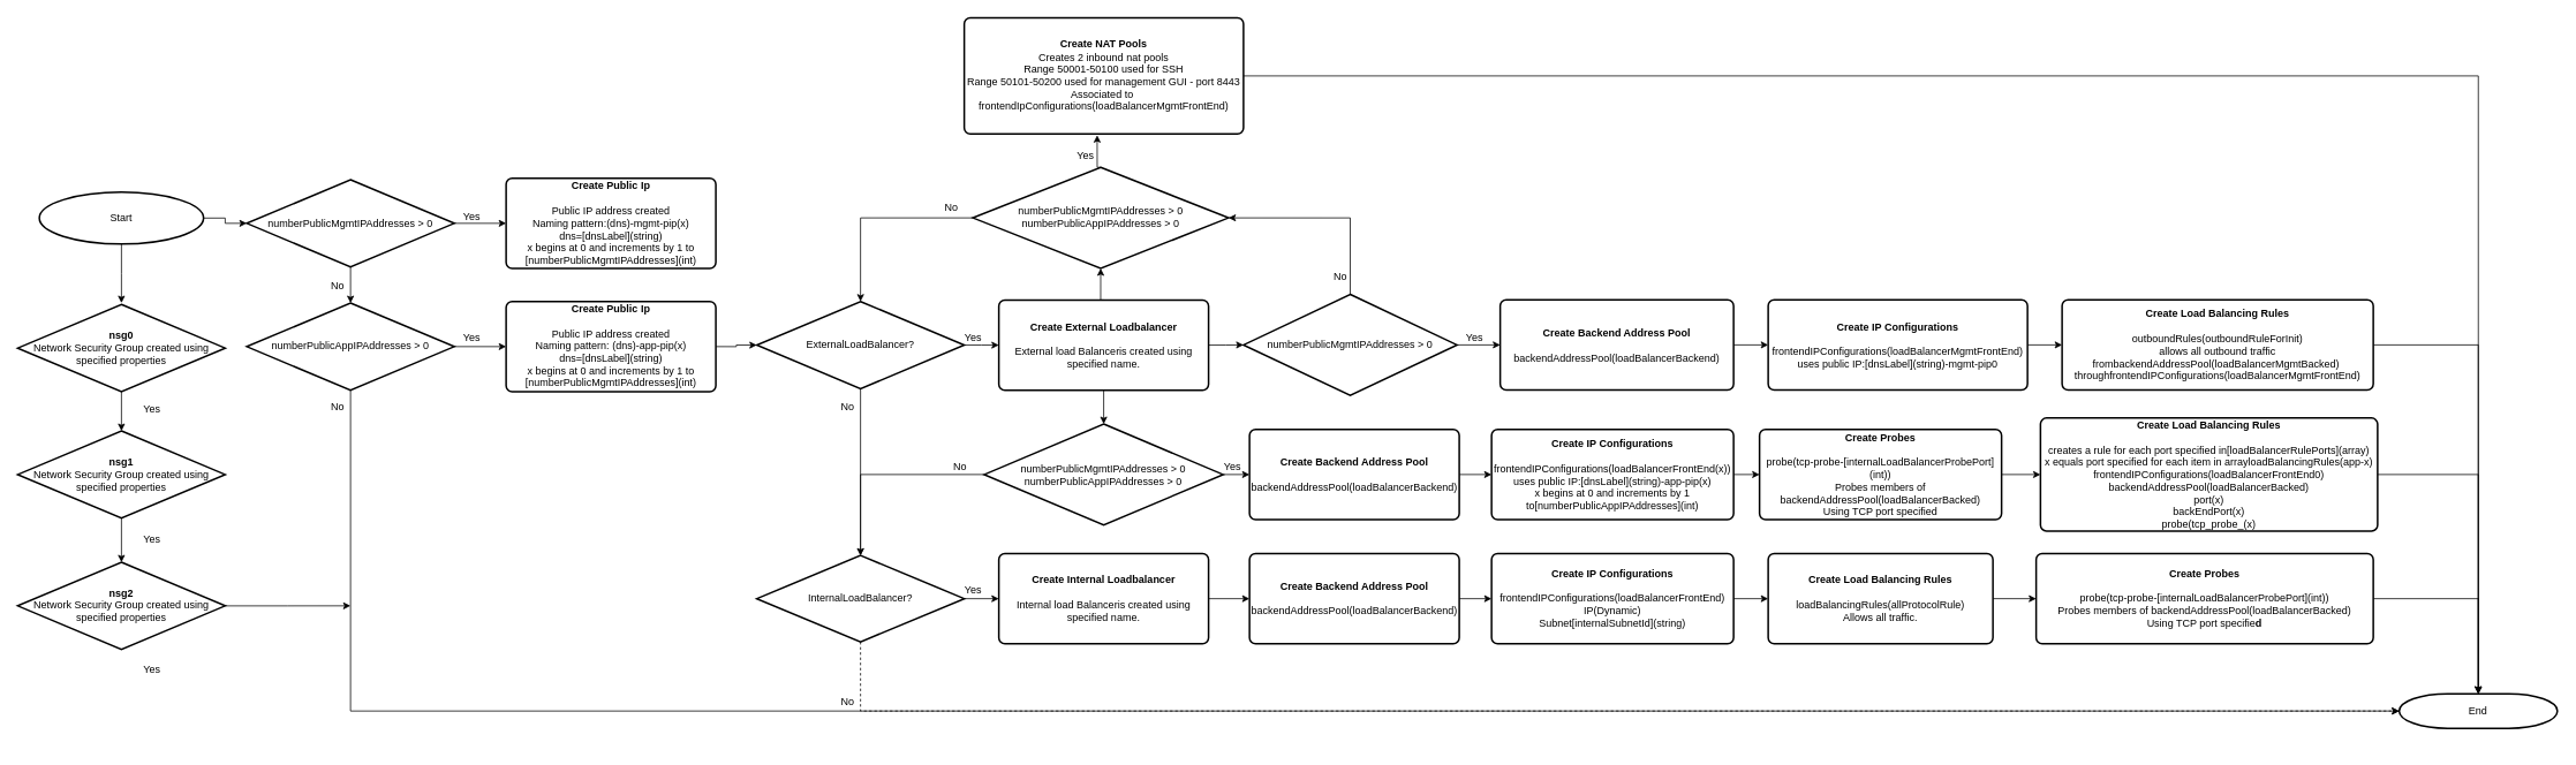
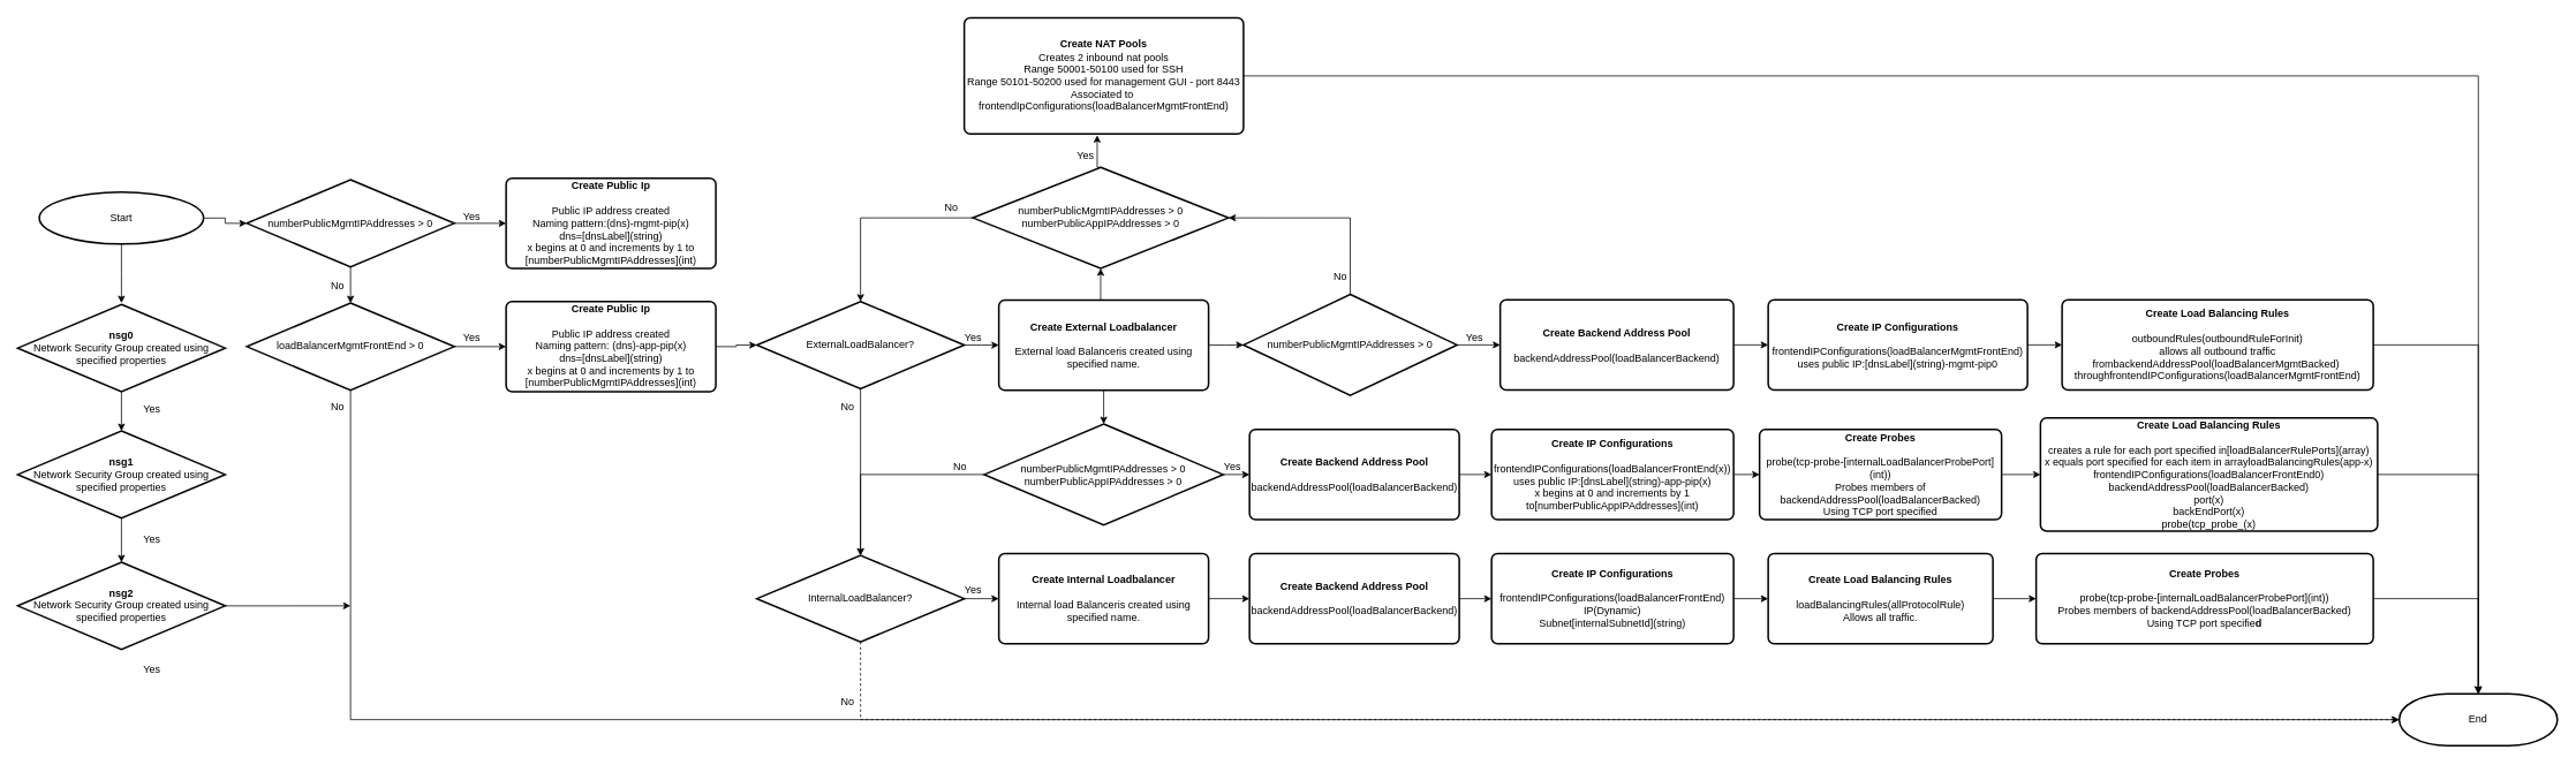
- <mxCell id="12" value="numberPublicAppIPAddresses &amp;gt; 0" style="strokeWidth=2;html=1;shape=mxgraph.flowchart.decision;whiteSpace=wrap;" parent="1" vertex="1"><mxGeometry x="285" y="350" width="240" height="100.93" as="geometry" /></mxCell>
+ <mxCell id="12" value="loadBalancerMgmtFrontEnd &amp;gt; 0" style="strokeWidth=2;html=1;shape=mxgraph.flowchart.decision;whiteSpace=wrap;" parent="1" vertex="1"><mxGeometry x="285" y="350" width="240" height="100.93" as="geometry" /></mxCell>
- <mxCell id="17" value="End" style="strokeWidth=2;html=1;shape=mxgraph.flowchart.terminator;whiteSpace=wrap;" parent="1" vertex="1"><mxGeometry x="2775" y="802.19" width="183" height="40" as="geometry" /></mxCell>
+ <mxCell id="17" value="End" style="strokeWidth=2;html=1;shape=mxgraph.flowchart.terminator;whiteSpace=wrap;" parent="1" vertex="1"><mxGeometry x="2775" y="802.19" width="183" height="60" as="geometry" /></mxCell>
